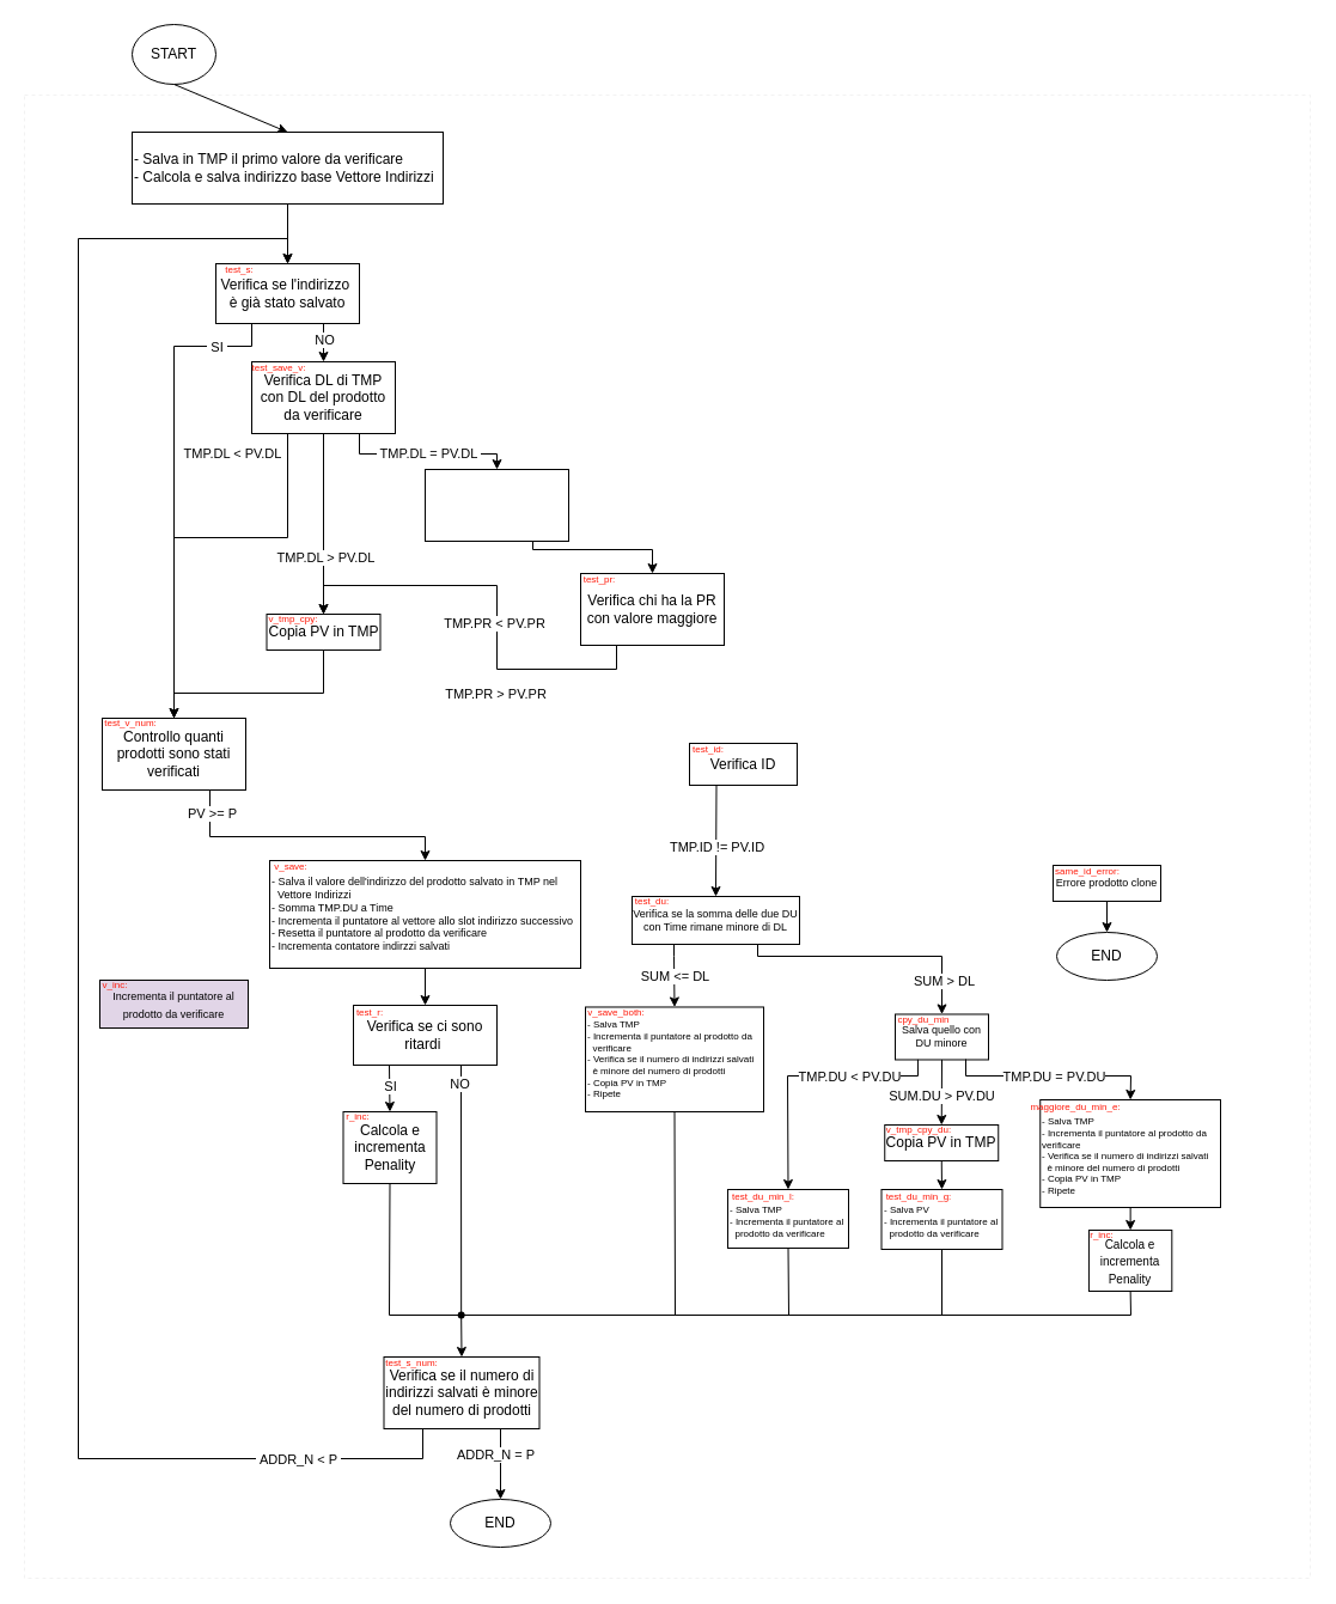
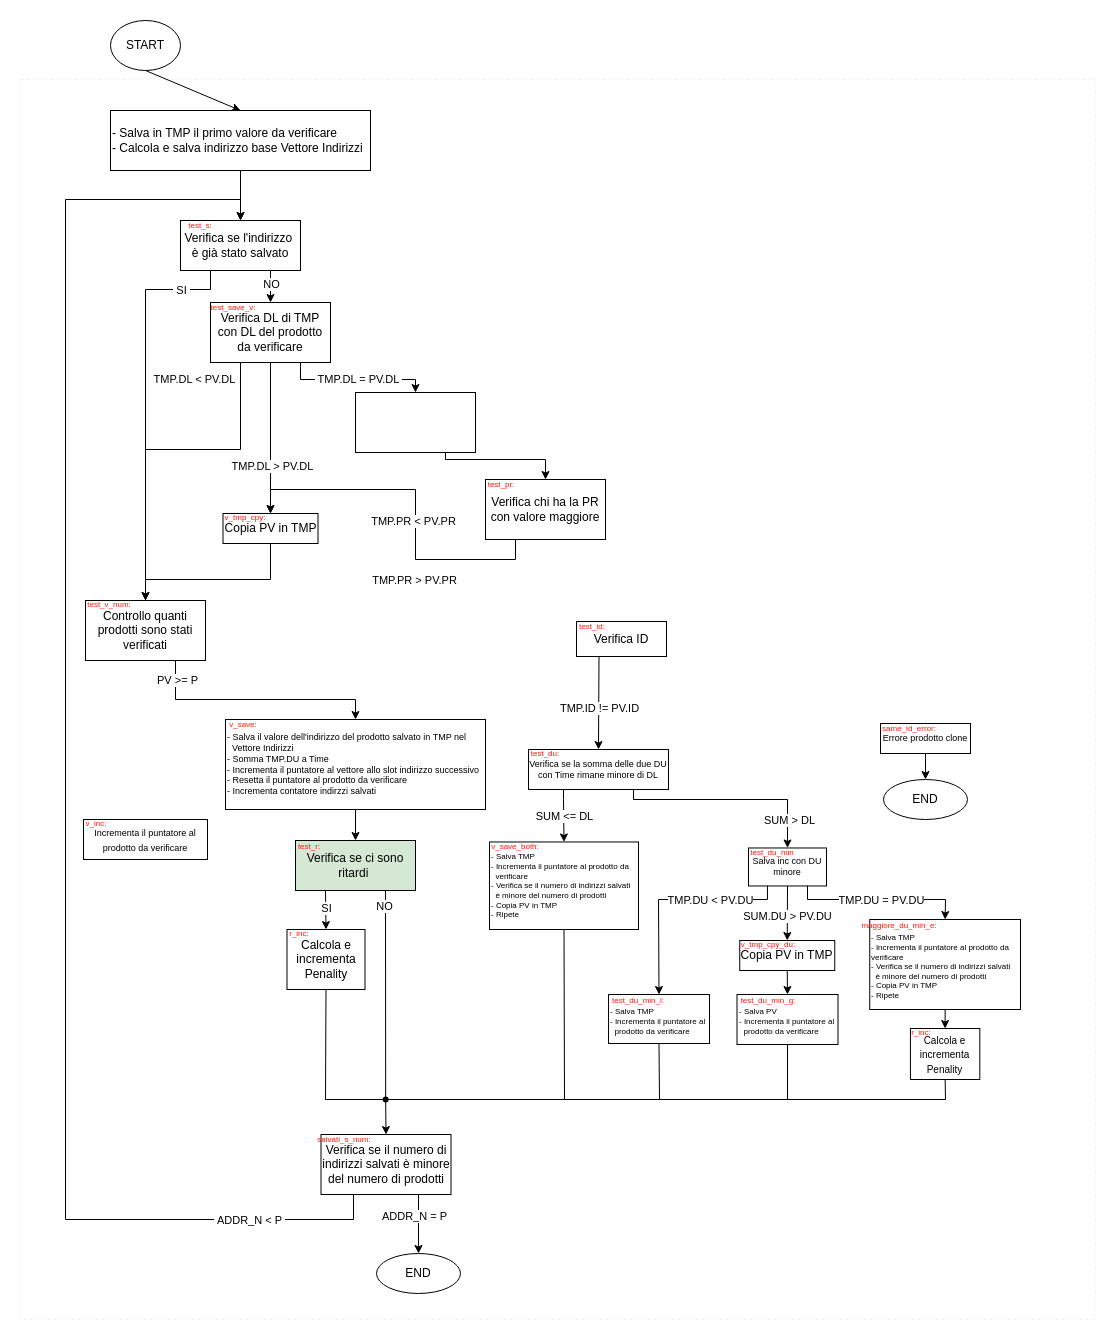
- <mxCell id="11" value="&lt;font style=&quot;font-size: 9px;&quot;&gt;Incrementa il puntatore al prodotto da verificare&lt;/font&gt;" style="rounded=0;whiteSpace=wrap;html=1;fillColor=#e1d5e7;" parent="1" vertex="1"><mxGeometry x="83" y="819" width="124" height="40" as="geometry" /></mxCell>
+ <mxCell id="11" value="&lt;font style=&quot;font-size: 9px;&quot;&gt;Incrementa il puntatore al prodotto da verificare&lt;/font&gt;" style="rounded=0;whiteSpace=wrap;html=1;" parent="1" vertex="1"><mxGeometry x="83" y="819" width="124" height="40" as="geometry" /></mxCell>
- <mxCell id="45" value="&lt;font style=&quot;font-size: 8px;&quot; color=&quot;#ff1808&quot;&gt;cpy_du_min&lt;/font&gt;" style="text;html=1;align=center;verticalAlign=middle;whiteSpace=wrap;rounded=0;" parent="1" vertex="1"><mxGeometry x="742" y="836" width="60" height="30" as="geometry" /></mxCell>
+ <mxCell id="45" value="&lt;font style=&quot;font-size: 8px;&quot; color=&quot;#ff1808&quot;&gt;test_du_min&lt;/font&gt;" style="text;html=1;align=center;verticalAlign=middle;whiteSpace=wrap;rounded=0;" parent="1" vertex="1"><mxGeometry x="742" y="836" width="60" height="30" as="geometry" /></mxCell>
- <mxCell id="65" value="Verifica se ci sono ritardi&amp;nbsp;" style="rounded=0;whiteSpace=wrap;html=1;" parent="1" vertex="1"><mxGeometry x="295" y="840" width="120" height="50" as="geometry" /></mxCell>
+ <mxCell id="65" value="Verifica se ci sono ritardi&amp;nbsp;" style="rounded=0;whiteSpace=wrap;html=1;fillColor=#d5e8d4;" parent="1" vertex="1"><mxGeometry x="295" y="840" width="120" height="50" as="geometry" /></mxCell>
- <mxCell id="25" value="Salva quello con DU minore" style="rounded=0;whiteSpace=wrap;html=1;fontSize=9;" parent="1" vertex="1"><mxGeometry x="748" y="847.48" width="78" height="38" as="geometry" /></mxCell>
+ <mxCell id="25" value="Salva inc con DU minore" style="rounded=0;whiteSpace=wrap;html=1;fontSize=9;" parent="1" vertex="1"><mxGeometry x="748" y="847.48" width="78" height="38" as="geometry" /></mxCell>
- <mxCell id="64" value="&lt;font style=&quot;font-size: 8px;&quot; color=&quot;#ff1808&quot;&gt;test_s_num:&lt;/font&gt;" style="text;html=1;align=center;verticalAlign=middle;whiteSpace=wrap;rounded=0;" parent="1" vertex="1"><mxGeometry x="314" y="1123" width="60" height="30" as="geometry" /></mxCell>
+ <mxCell id="64" value="&lt;font style=&quot;font-size: 8px;&quot; color=&quot;#ff1808&quot;&gt;salvati_s_num:&lt;/font&gt;" style="text;html=1;align=center;verticalAlign=middle;whiteSpace=wrap;rounded=0;" parent="1" vertex="1"><mxGeometry x="314" y="1123" width="60" height="30" as="geometry" /></mxCell>
